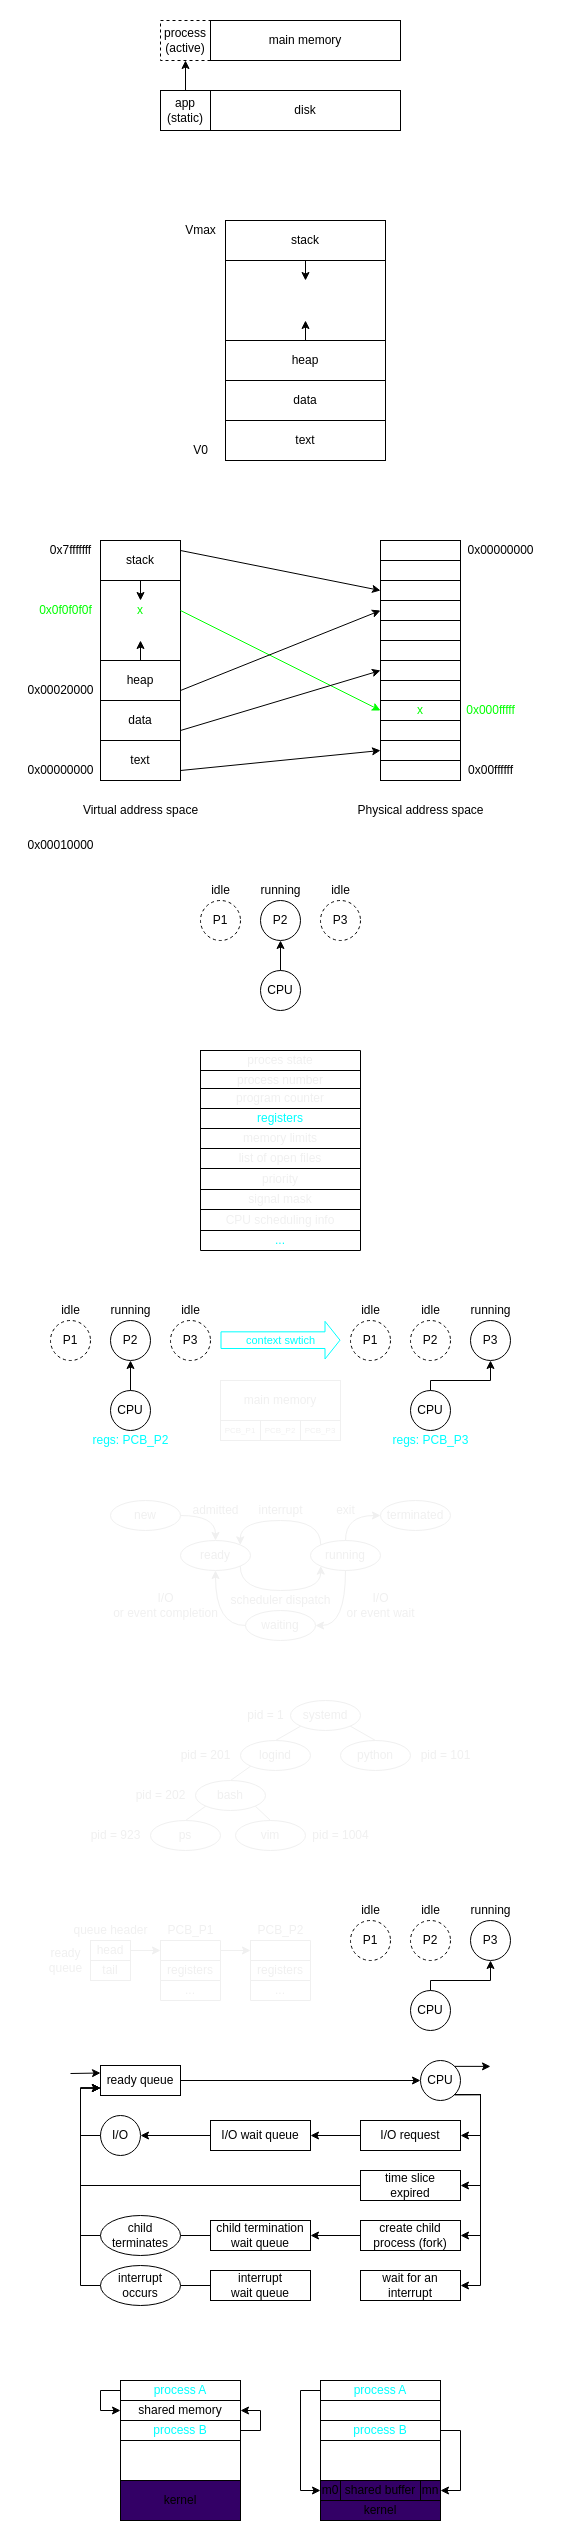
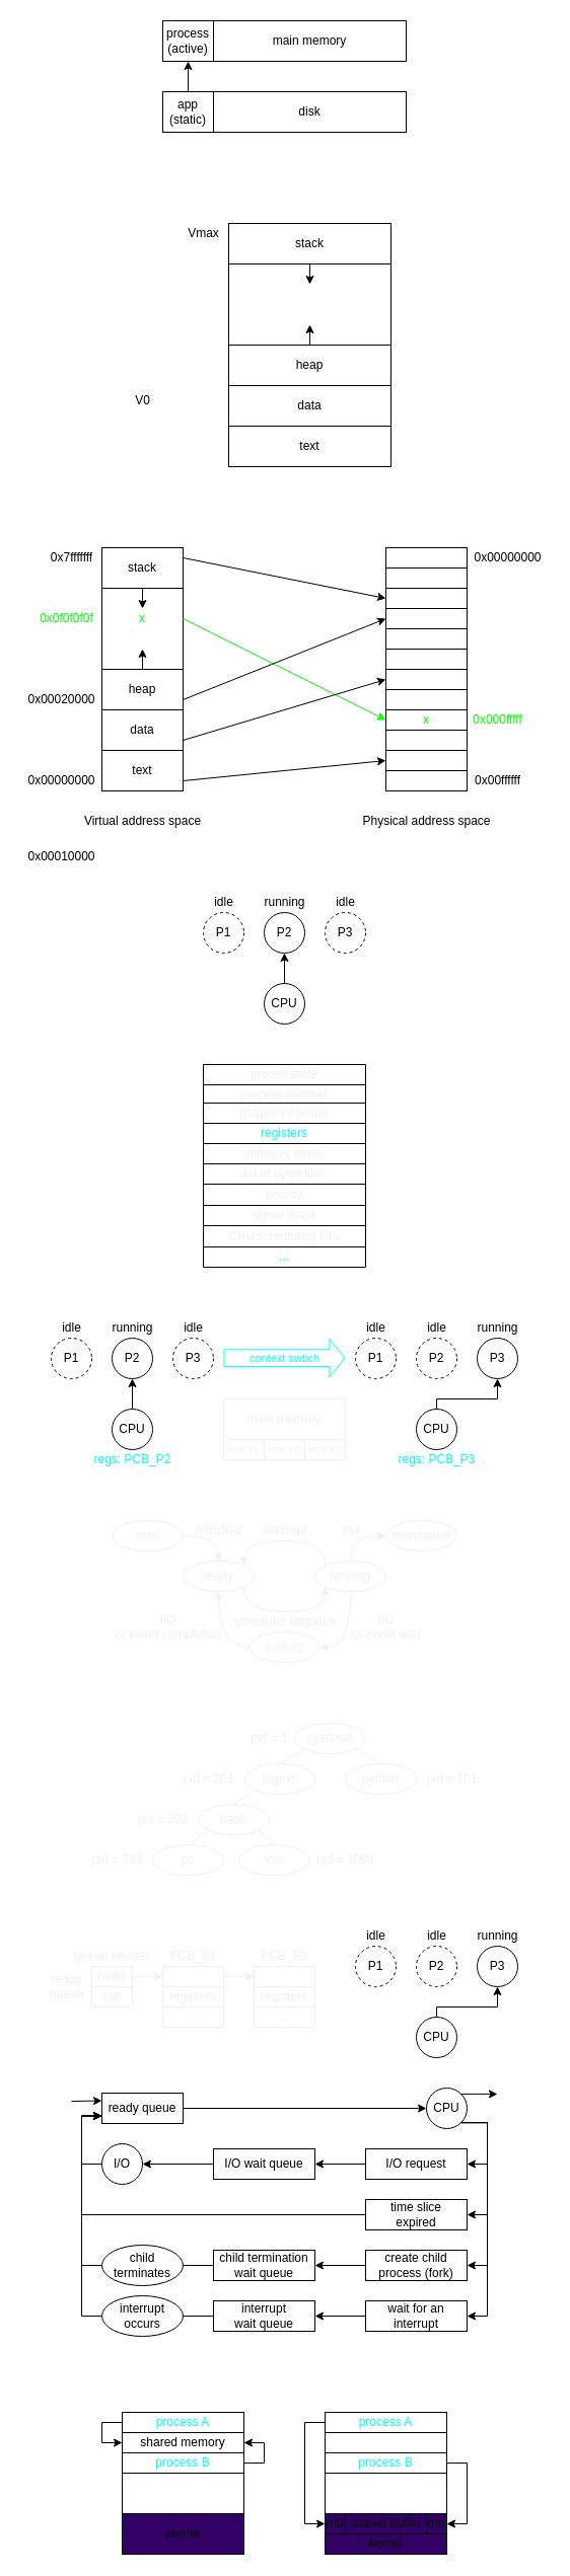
- <mxCell id="4" value="process&lt;br&gt;(active)" style="rounded=0;whiteSpace=wrap;html=1;fillColor=none;dashed=1;" parent="1" vertex="1"><mxGeometry x="160" y="20" width="50" height="40" as="geometry" /></mxCell>
+ <mxCell id="4" value="process&lt;br&gt;(active)" style="rounded=0;whiteSpace=wrap;html=1;fillColor=none;" parent="1" vertex="1"><mxGeometry x="160" y="20" width="50" height="40" as="geometry" /></mxCell>
- <mxCell id="17" value="V0" style="text;html=1;align=center;verticalAlign=middle;resizable=0;points=[];autosize=1;strokeColor=none;fillColor=none;" parent="1" vertex="1"><mxGeometry x="185" y="440" width="30" height="20" as="geometry" /></mxCell>
+ <mxCell id="17" value="V0" style="text;html=1;align=center;verticalAlign=middle;resizable=0;points=[];autosize=1;strokeColor=none;fillColor=none;" parent="1" vertex="1"><mxGeometry x="125" y="385" width="30" height="20" as="geometry" /></mxCell>
+ <mxCell id="183" style="edgeStyle=orthogonalEdgeStyle;rounded=0;orthogonalLoop=1;jettySize=auto;html=1;exitX=0;exitY=0.5;exitDx=0;exitDy=0;" edge="1" parent="1" source="184" target="190"><mxGeometry relative="1" as="geometry" /></mxCell>
